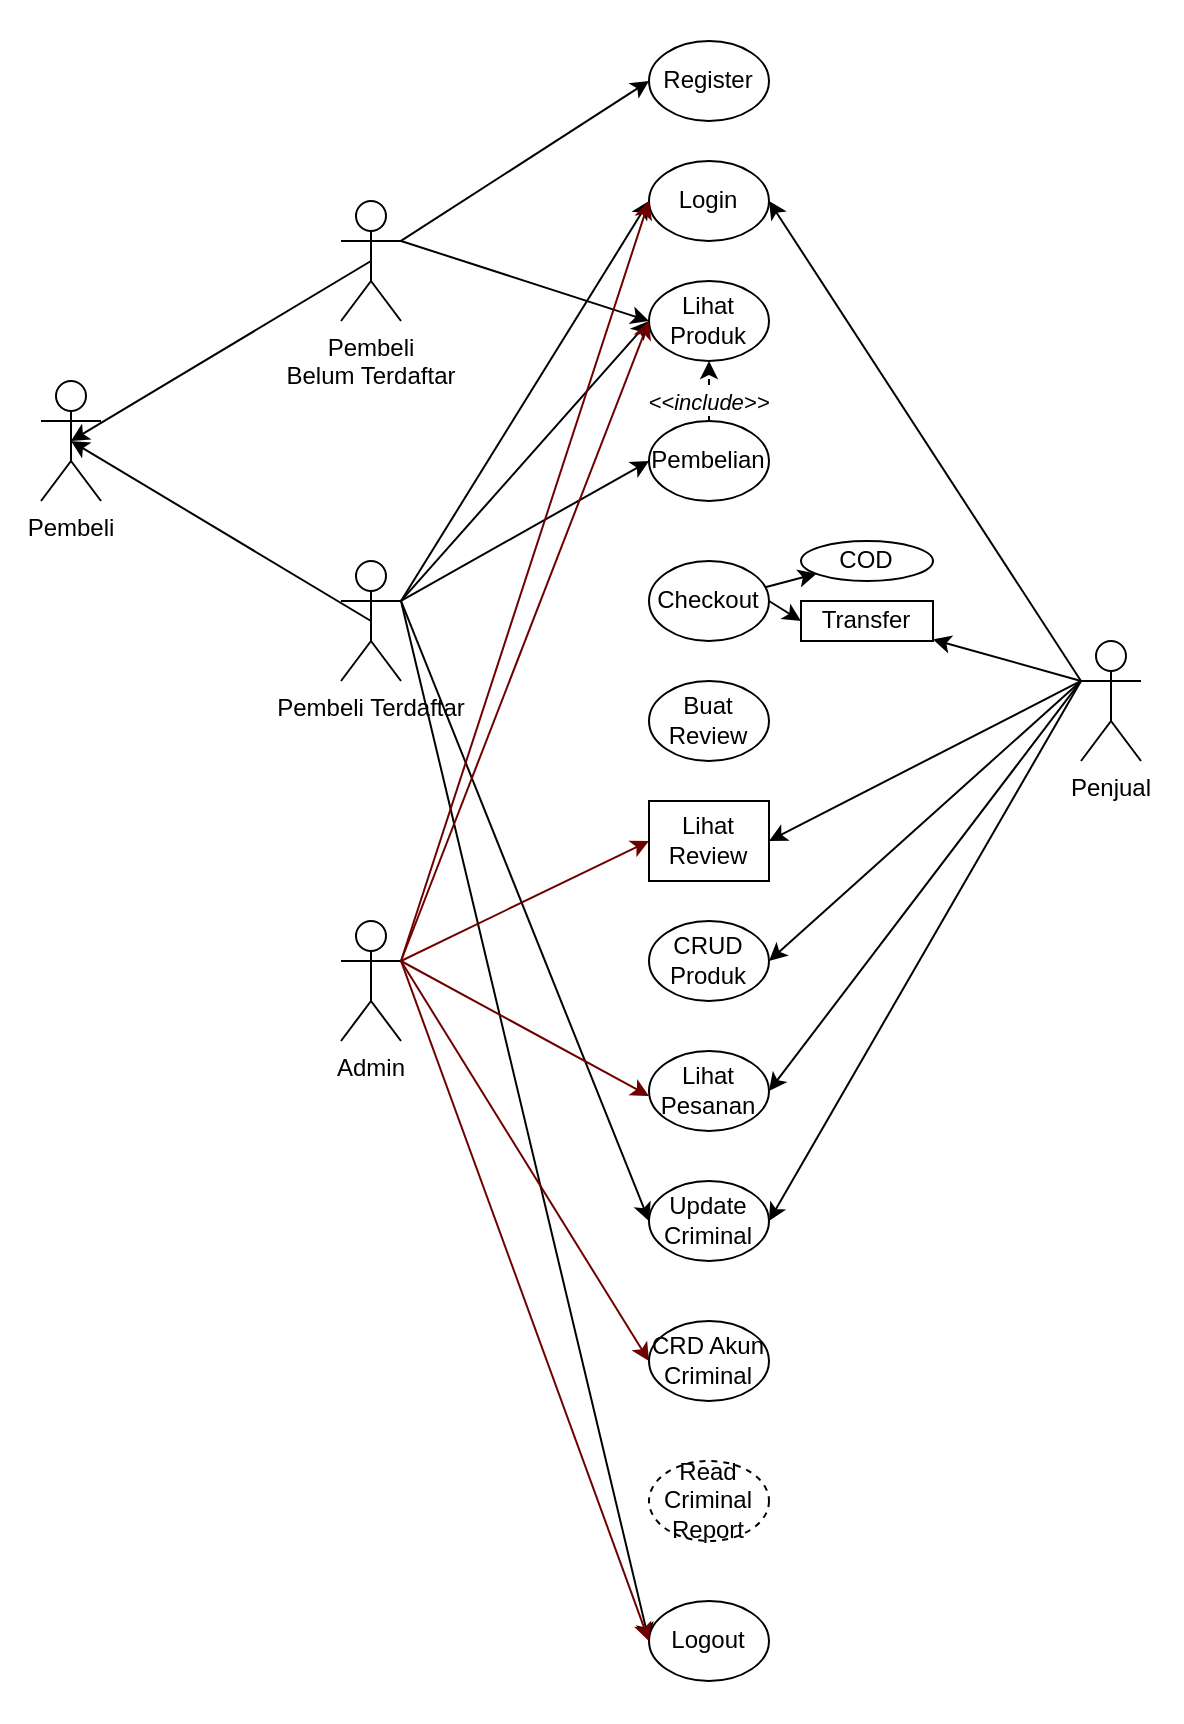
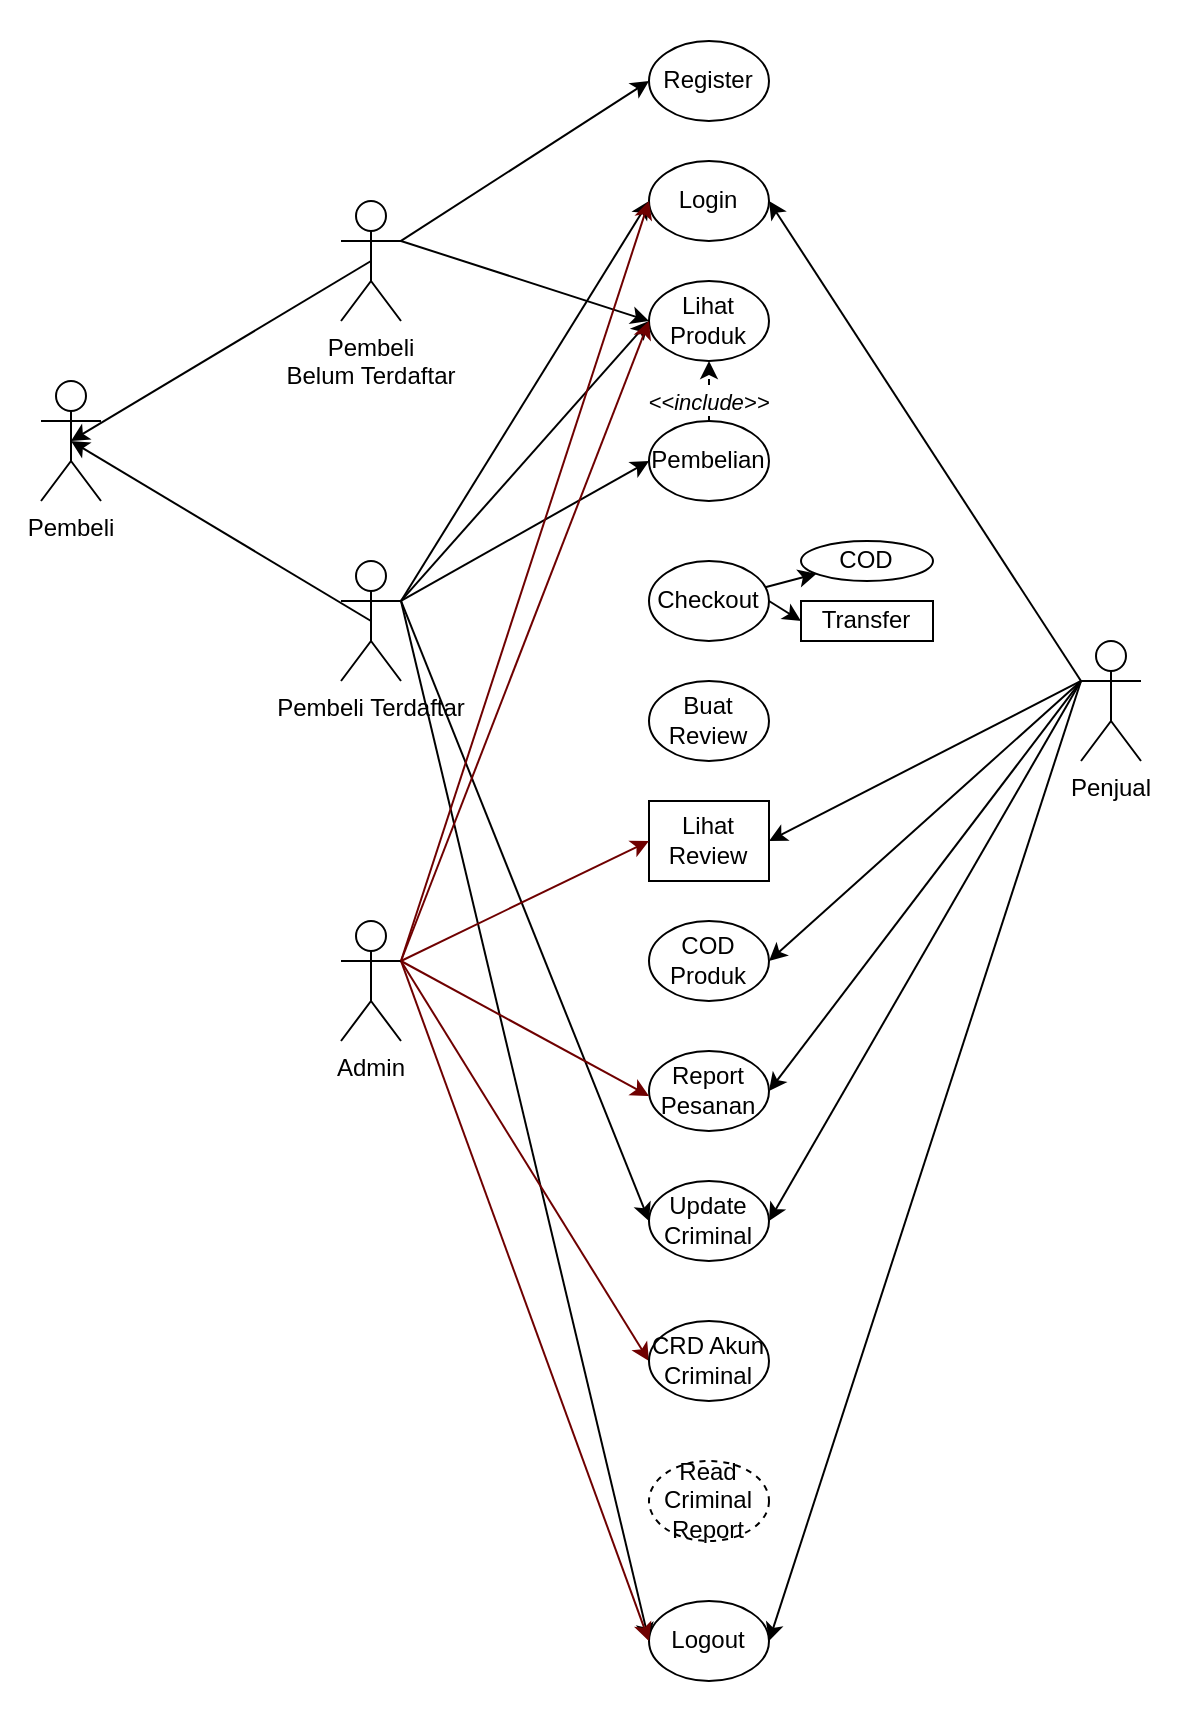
- <mxCell id="28" style="edgeStyle=none;rounded=0;orthogonalLoop=1;jettySize=auto;html=1;exitX=0;exitY=0.333;exitDx=0;exitDy=0;exitPerimeter=0;" edge="1" parent="1" source="30" target="36"><mxGeometry relative="1" as="geometry" /></mxCell>
+ <mxCell id="28" style="edgeStyle=none;rounded=0;orthogonalLoop=1;jettySize=auto;html=1;exitX=0;exitY=0.333;exitDx=0;exitDy=0;exitPerimeter=0;entryX=1;entryY=0.5;entryDx=0;entryDy=0;" edge="1" parent="1" source="30" target="19"><mxGeometry relative="1" as="geometry" /></mxCell>
- <mxCell id="31" value="CRUD Produk" style="ellipse;whiteSpace=wrap;html=1;" vertex="1" parent="1"><mxGeometry x="324" y="460" width="60" height="40" as="geometry" /></mxCell>
+ <mxCell id="31" value="COD Produk" style="ellipse;whiteSpace=wrap;html=1;" vertex="1" parent="1"><mxGeometry x="324" y="460" width="60" height="40" as="geometry" /></mxCell>
- <mxCell id="32" value="Lihat Pesanan" style="ellipse;whiteSpace=wrap;html=1;" vertex="1" parent="1"><mxGeometry x="324" y="525" width="60" height="40" as="geometry" /></mxCell>
+ <mxCell id="32" value="Report Pesanan" style="ellipse;whiteSpace=wrap;html=1;" vertex="1" parent="1"><mxGeometry x="324" y="525" width="60" height="40" as="geometry" /></mxCell>
